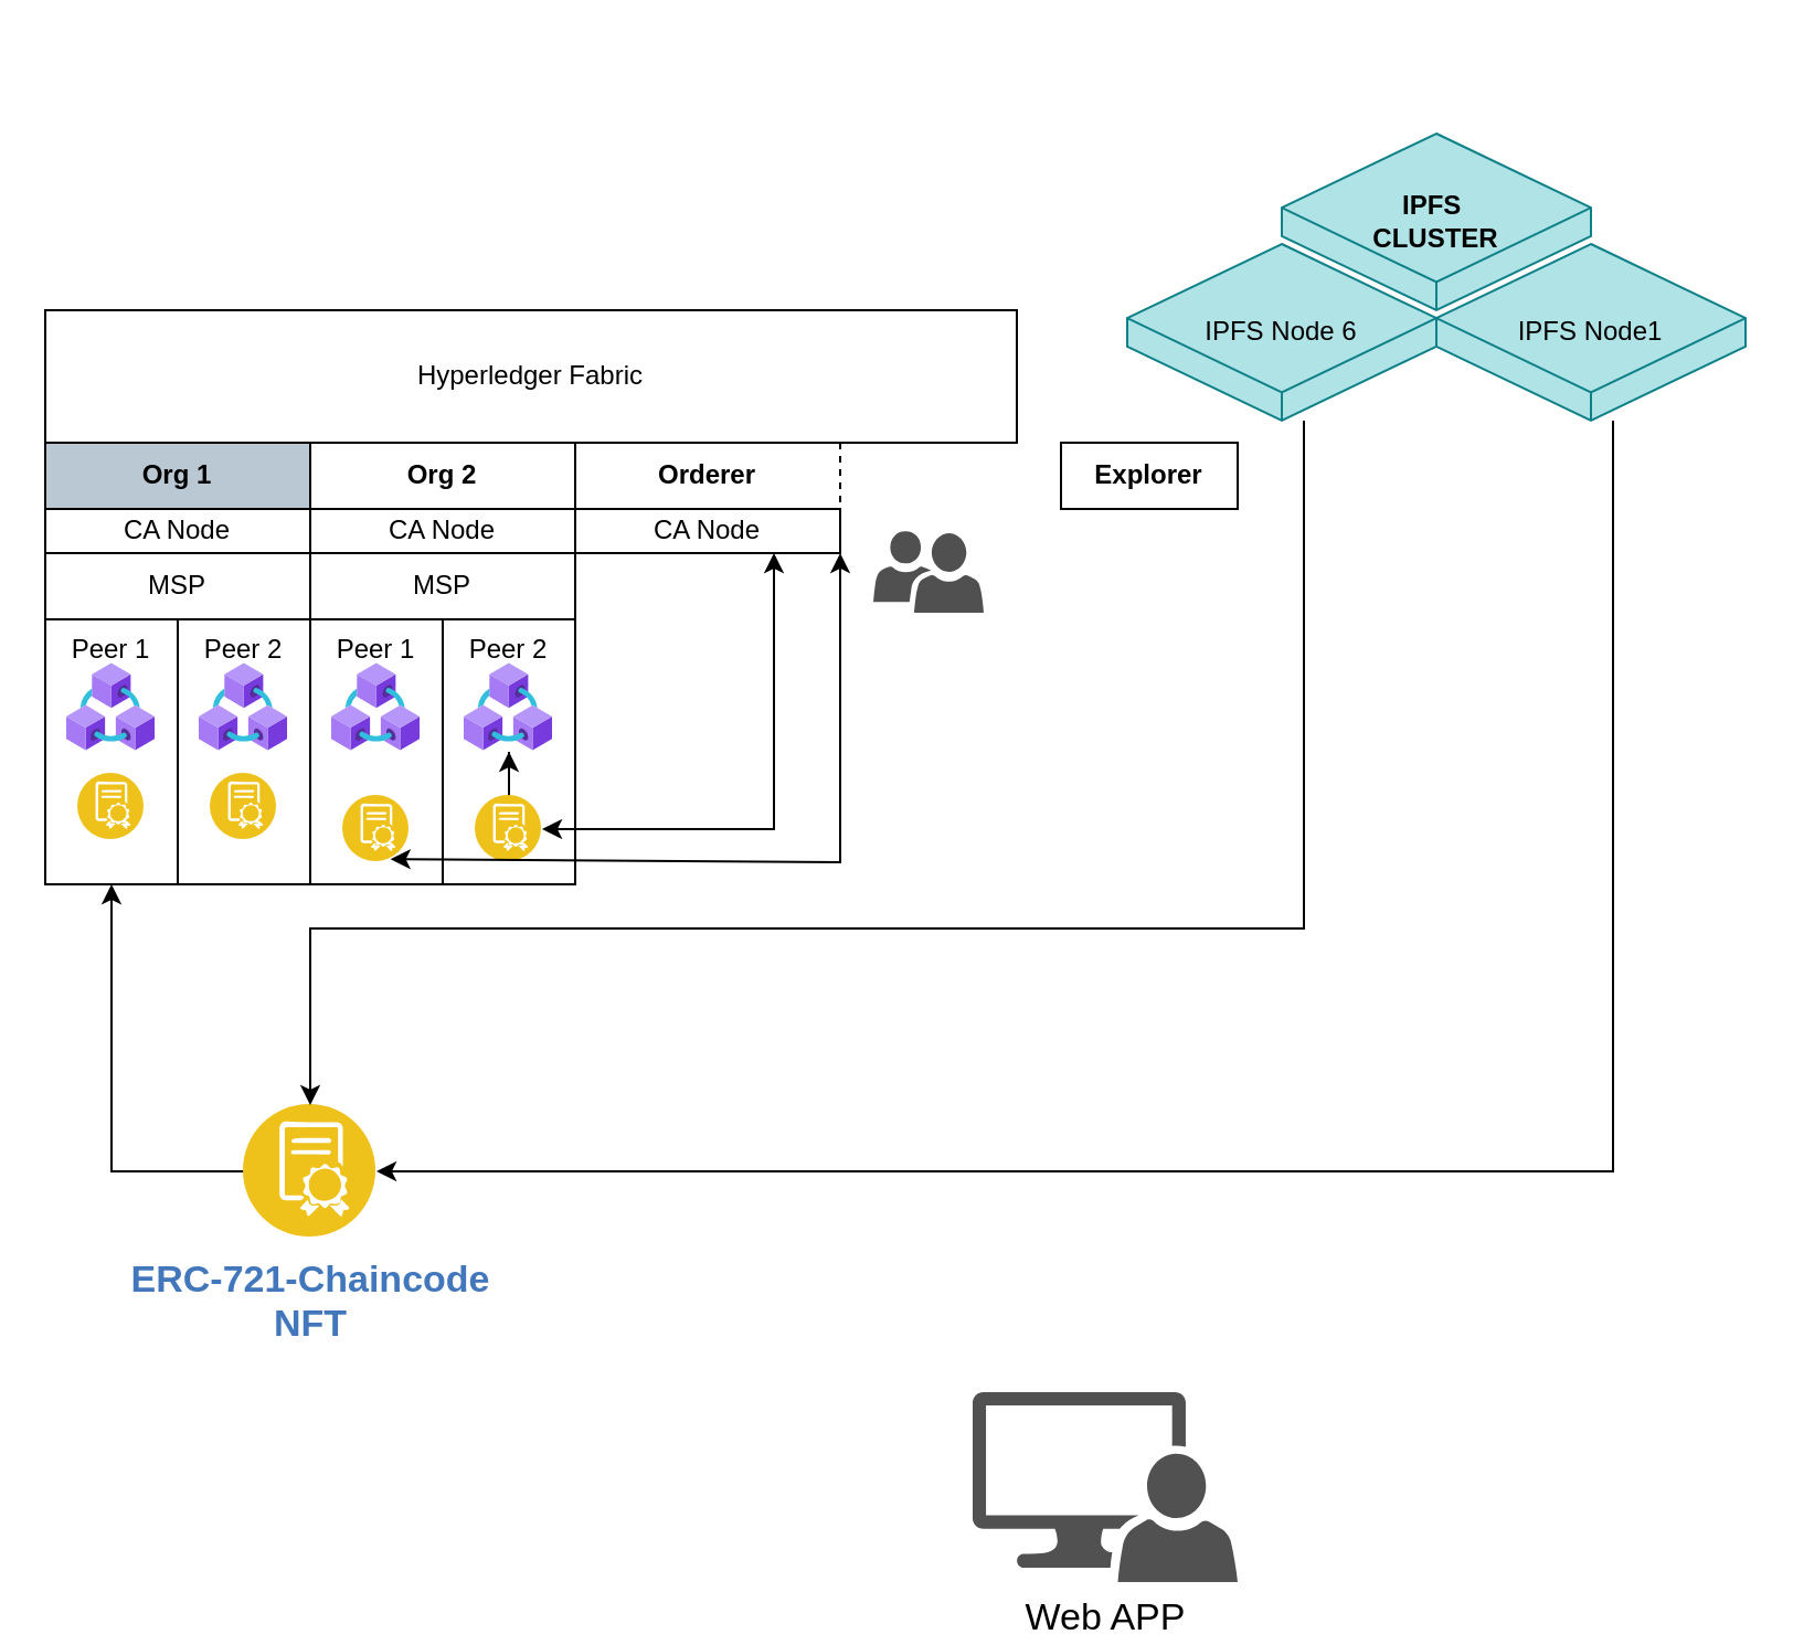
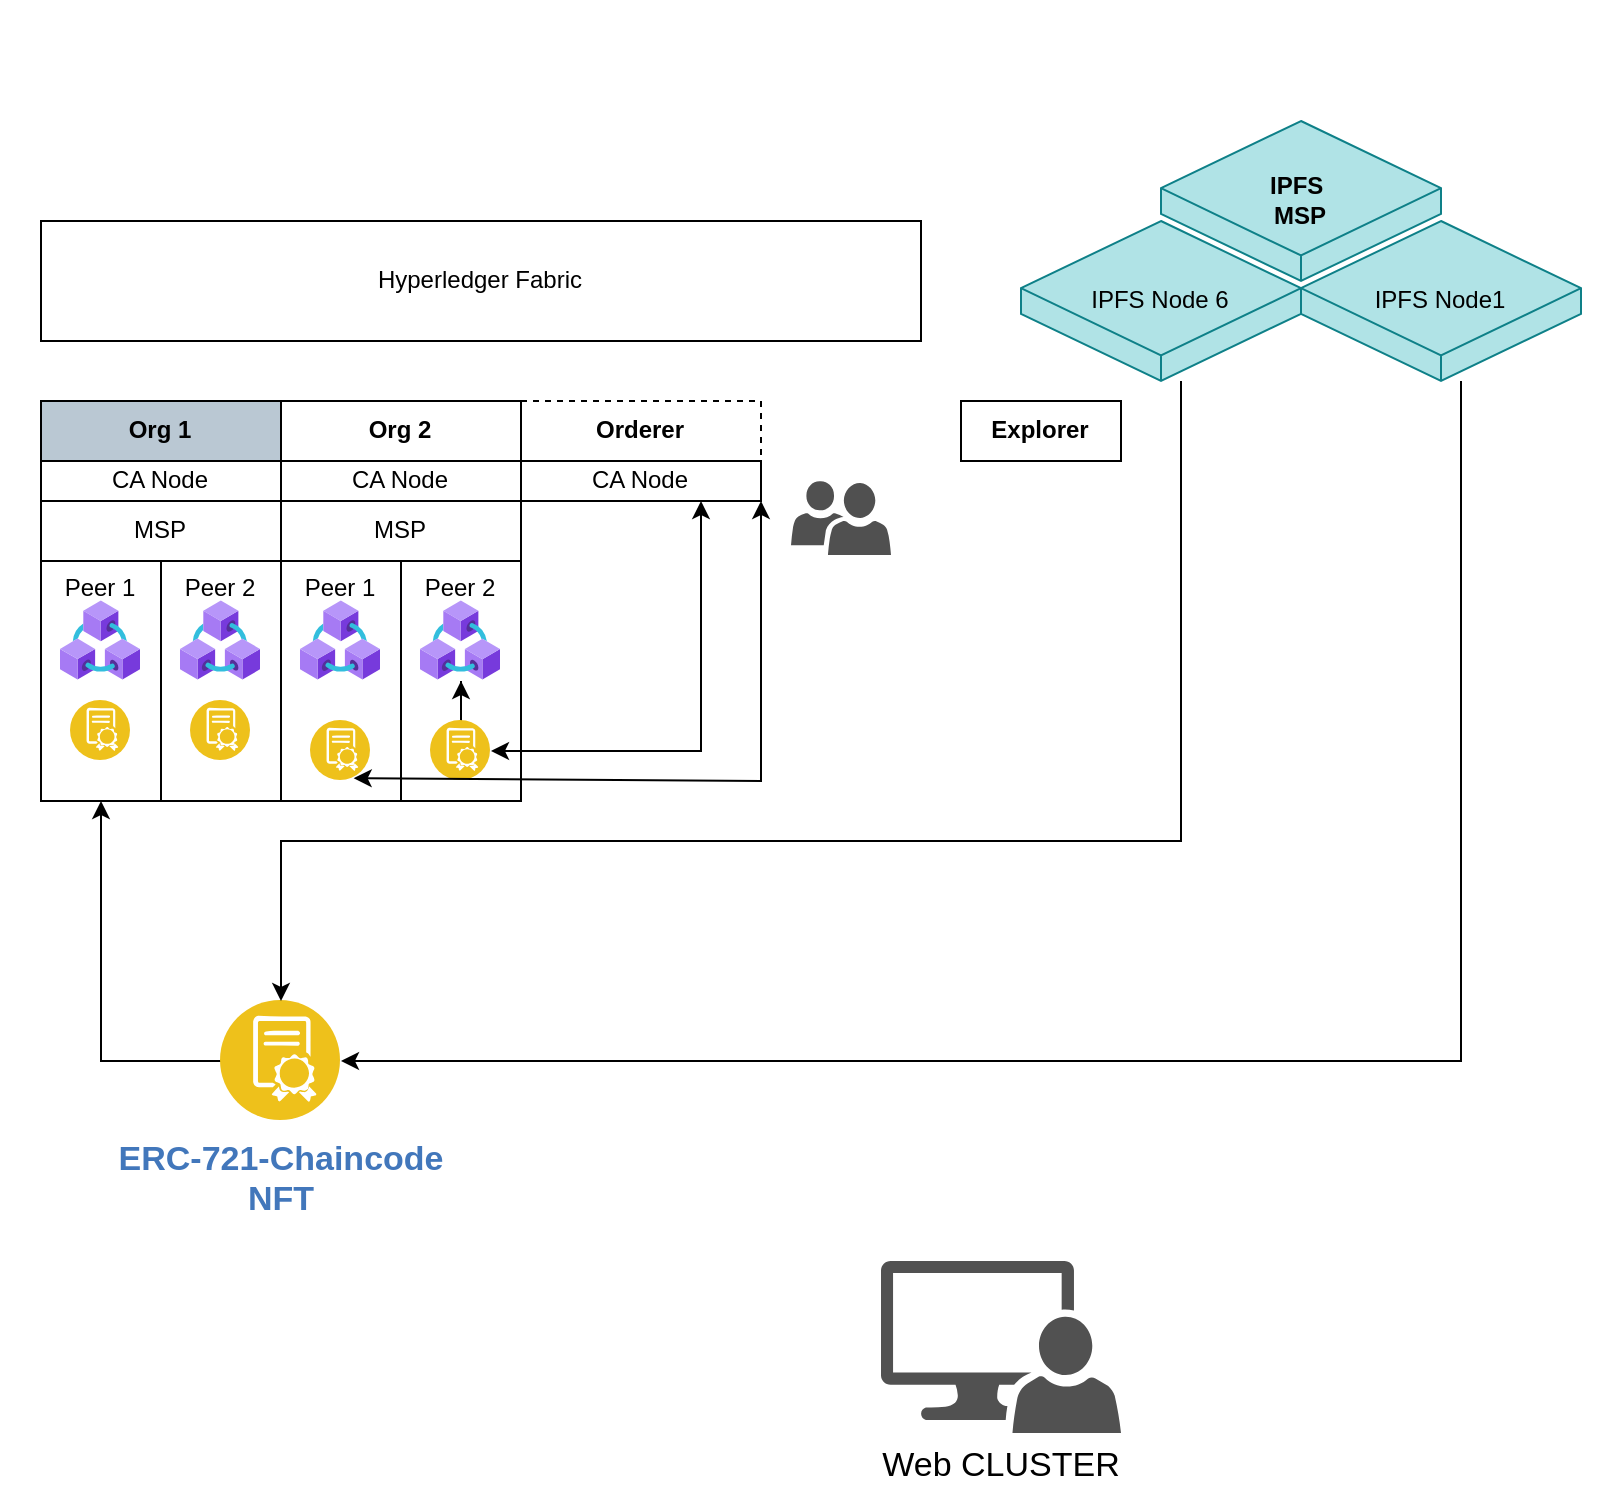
- <mxCell id="33" value="&lt;div&gt;&lt;b&gt;IPFS&amp;nbsp;&lt;/b&gt;&lt;/div&gt;&lt;div&gt;&lt;b&gt;CLUSTER&lt;/b&gt;&lt;/div&gt;" style="whiteSpace=wrap;html=1;shape=mxgraph.basic.isocube;isoAngle=15;align=center;fillColor=#b0e3e6;strokeColor=#0e8088;" vertex="1" parent="32"><mxGeometry width="140" height="80.0" as="geometry" /></mxCell>
+ <mxCell id="33" value="&lt;div&gt;&lt;b&gt;IPFS&amp;nbsp;&lt;/b&gt;&lt;/div&gt;&lt;div&gt;&lt;b&gt;MSP&lt;/b&gt;&lt;/div&gt;" style="whiteSpace=wrap;html=1;shape=mxgraph.basic.isocube;isoAngle=15;align=center;fillColor=#b0e3e6;strokeColor=#0e8088;" vertex="1" parent="32"><mxGeometry width="140" height="80.0" as="geometry" /></mxCell>
- <mxCell id="27" value="Hyperledger Fabric" style="rounded=0;whiteSpace=wrap;html=1;" vertex="1" parent="1"><mxGeometry x="20" y="140" width="440" height="60" as="geometry" /></mxCell>
+ <mxCell id="27" value="Hyperledger Fabric" style="rounded=0;whiteSpace=wrap;html=1;" vertex="1" parent="1"><mxGeometry x="20" y="110" width="440" height="60" as="geometry" /></mxCell>
- <mxCell id="39" value="Web APP" style="sketch=0;pointerEvents=1;shadow=0;dashed=0;html=1;strokeColor=none;labelPosition=center;verticalLabelPosition=bottom;verticalAlign=top;align=center;fillColor=#515151;shape=mxgraph.mscae.system_center.admin_console;fontSize=17;" vertex="1" parent="1"><mxGeometry x="440" y="630" width="120" height="86" as="geometry" /></mxCell>
+ <mxCell id="39" value="Web CLUSTER" style="sketch=0;pointerEvents=1;shadow=0;dashed=0;html=1;strokeColor=none;labelPosition=center;verticalLabelPosition=bottom;verticalAlign=top;align=center;fillColor=#515151;shape=mxgraph.mscae.system_center.admin_console;fontSize=17;" vertex="1" parent="1"><mxGeometry x="440" y="630" width="120" height="86" as="geometry" /></mxCell>
